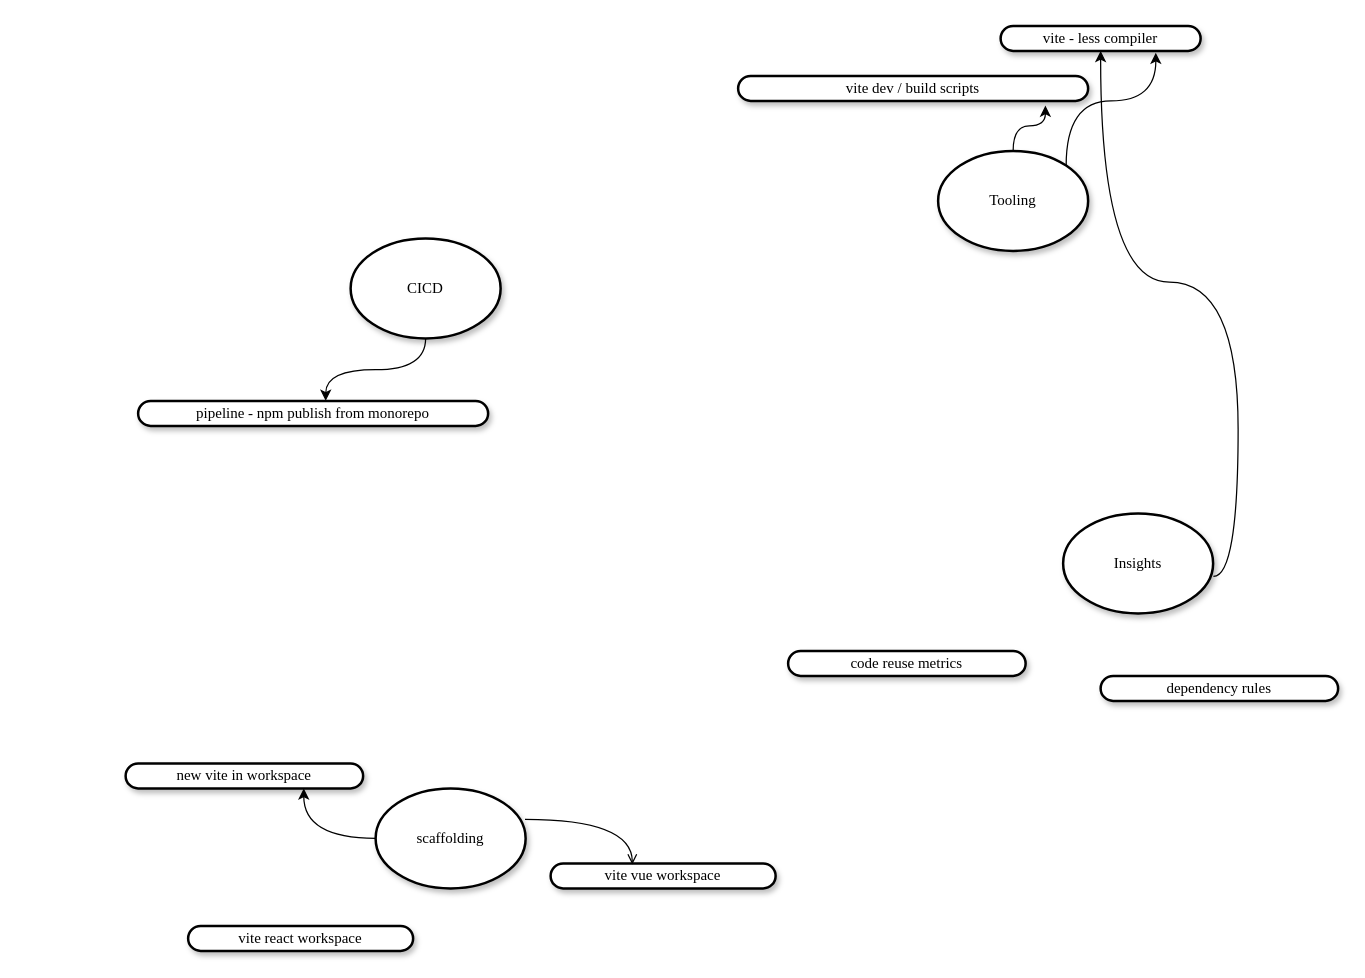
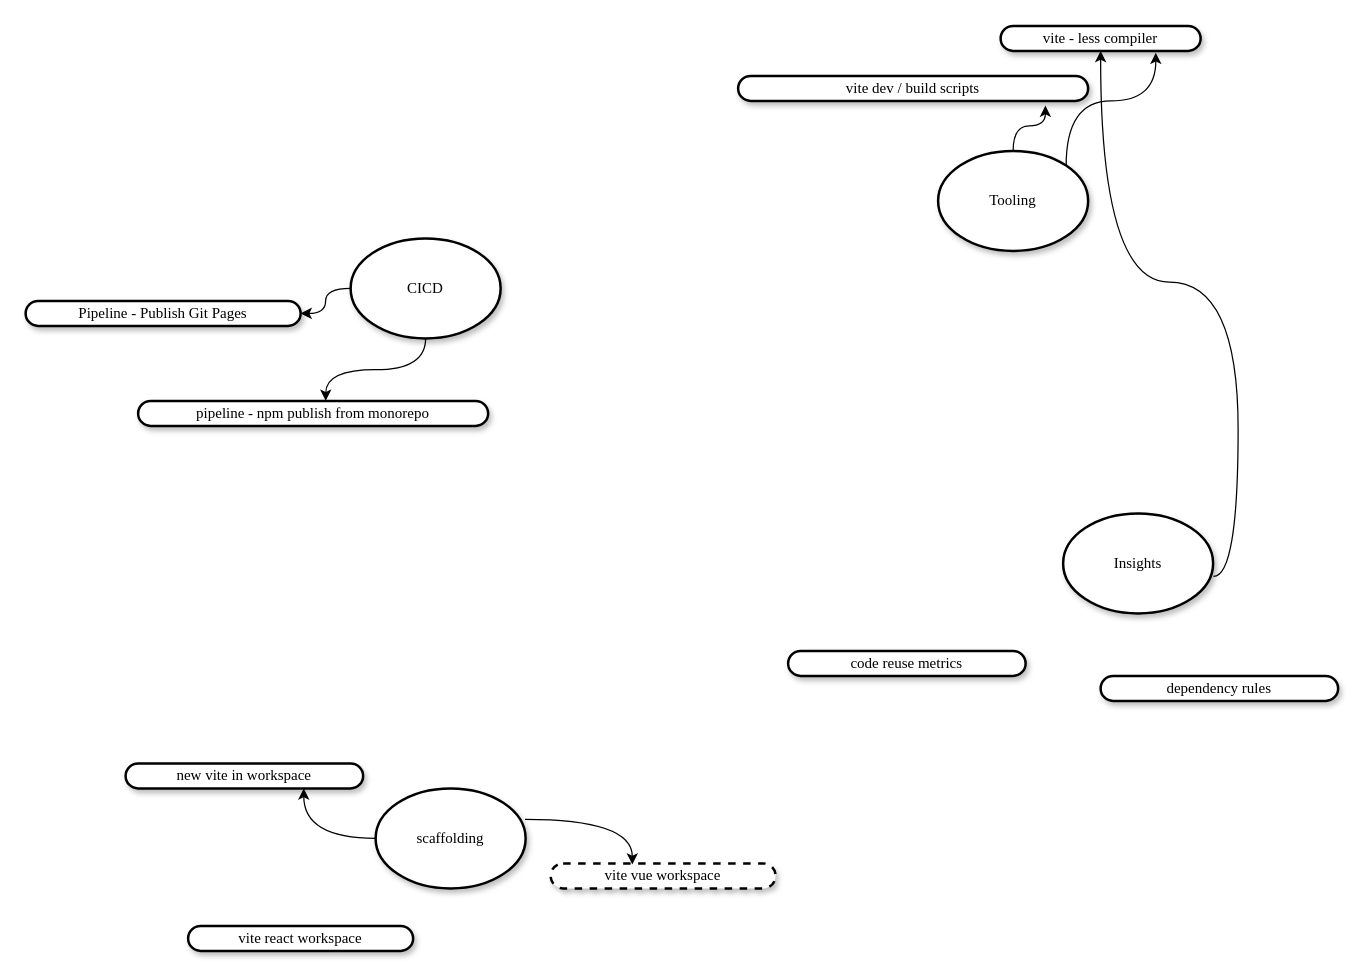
+ <mxCell id="2" style="edgeStyle=orthogonalEdgeStyle;rounded=0;orthogonalLoop=1;jettySize=auto;html=1;exitX=0;exitY=0.5;exitDx=0;exitDy=0;entryX=1;entryY=0.5;entryDx=0;entryDy=0;curved=1;" edge="1" parent="1" source="4" target="11"><mxGeometry relative="1" as="geometry" /></mxCell>
+ <mxCell id="11" value="Pipeline - Publish Git Pages" style="whiteSpace=wrap;html=1;rounded=1;shadow=1;comic=0;labelBackgroundColor=none;strokeWidth=2;fontFamily=Verdana;fontSize=12;align=center;arcSize=50;" vertex="1" parent="1"><mxGeometry x="20" y="240" width="220" height="20" as="geometry" /></mxCell>
- <mxCell id="20" style="edgeStyle=orthogonalEdgeStyle;curved=1;rounded=0;orthogonalLoop=1;jettySize=auto;html=1;exitX=0.996;exitY=0.311;exitDx=0;exitDy=0;entryX=0.363;entryY=0.043;entryDx=0;entryDy=0;entryPerimeter=0;exitPerimeter=0;endArrow=open;" edge="1" parent="1" source="21" target="18"><mxGeometry relative="1" as="geometry" /></mxCell>
+ <mxCell id="20" style="edgeStyle=orthogonalEdgeStyle;curved=1;rounded=0;orthogonalLoop=1;jettySize=auto;html=1;exitX=0.996;exitY=0.311;exitDx=0;exitDy=0;entryX=0.363;entryY=0.043;entryDx=0;entryDy=0;entryPerimeter=0;exitPerimeter=0;" edge="1" parent="1" source="21" target="18"><mxGeometry relative="1" as="geometry" /></mxCell>
- <mxCell id="18" value="vite vue workspace" style="whiteSpace=wrap;html=1;rounded=1;shadow=1;comic=0;labelBackgroundColor=none;strokeWidth=2;fontFamily=Verdana;fontSize=12;align=center;arcSize=50;" vertex="1" parent="1"><mxGeometry x="440" y="690" width="180" height="20" as="geometry" /></mxCell>
+ <mxCell id="18" value="vite vue workspace" style="whiteSpace=wrap;html=1;rounded=1;shadow=1;comic=0;labelBackgroundColor=none;strokeWidth=2;fontFamily=Verdana;fontSize=12;align=center;arcSize=50;dashed=1;" vertex="1" parent="1"><mxGeometry x="440" y="690" width="180" height="20" as="geometry" /></mxCell>
